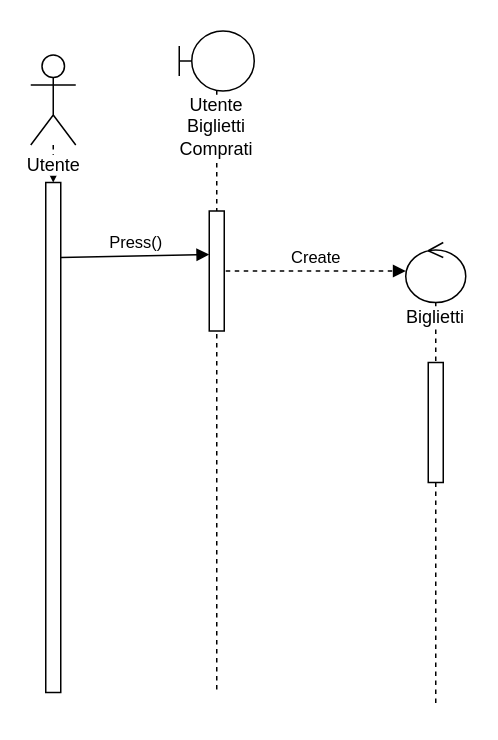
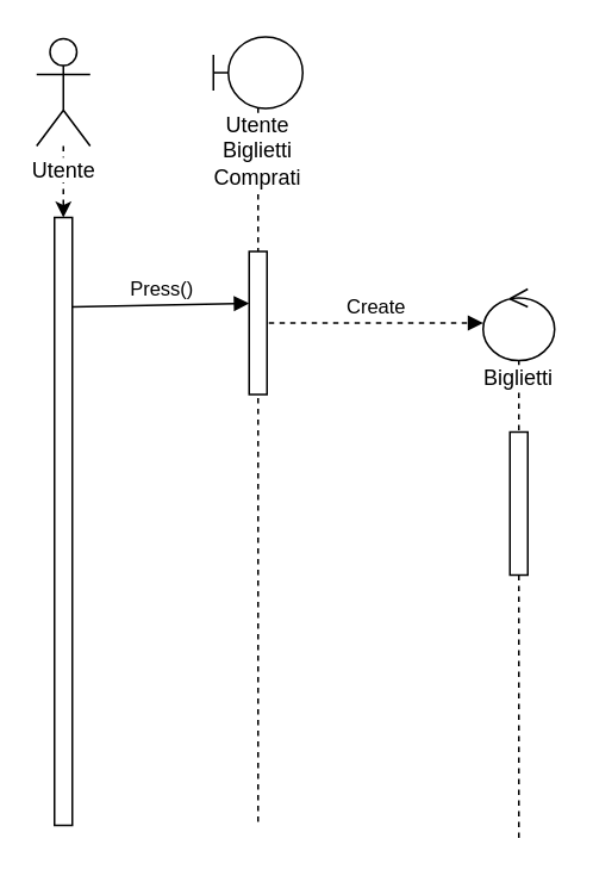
- <mxCell id="3" value="Utente" style="shape=umlActor;verticalLabelPosition=bottom;labelBackgroundColor=#ffffff;verticalAlign=top;html=1;outlineConnect=0;" parent="1" vertex="1"><mxGeometry x="20" y="36" width="30" height="60" as="geometry" /></mxCell>
+ <mxCell id="3" value="Utente" style="shape=umlActor;verticalLabelPosition=bottom;labelBackgroundColor=#ffffff;verticalAlign=top;html=1;outlineConnect=0;" parent="1" vertex="1"><mxGeometry x="20" y="21" width="30" height="60" as="geometry" /></mxCell>
